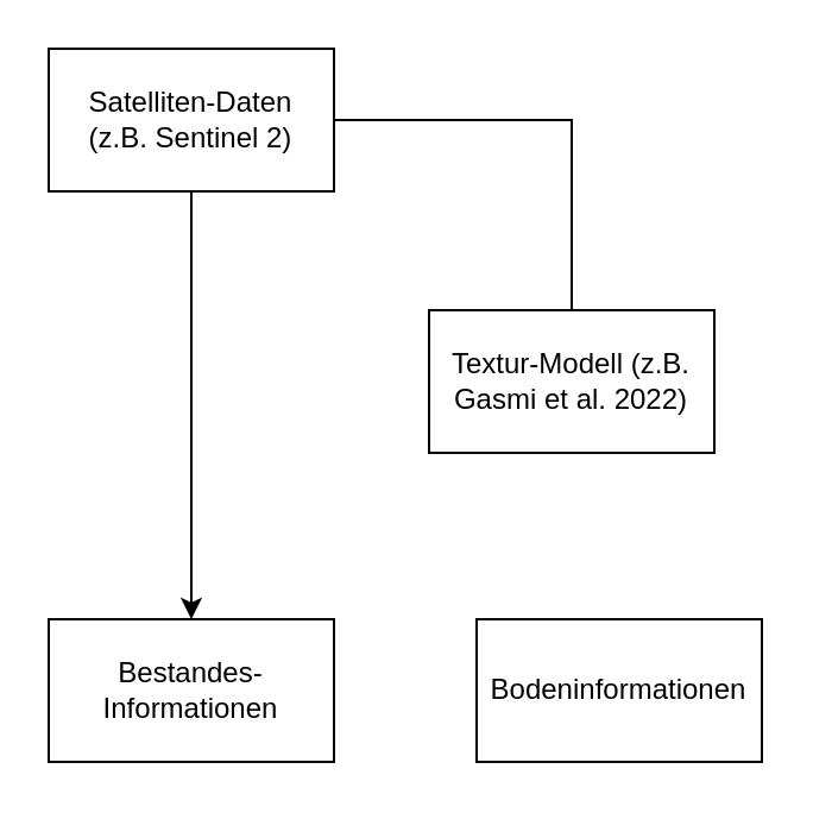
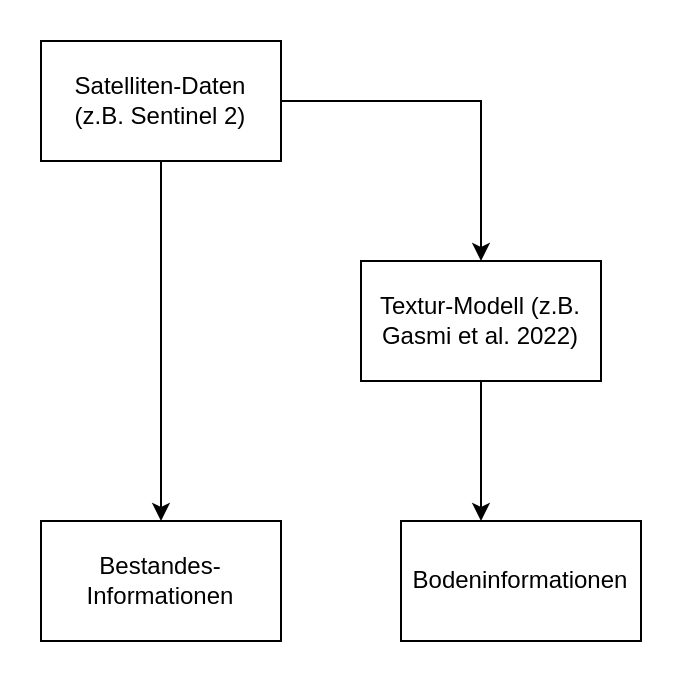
- <mxCell id="7" value="" style="edgeStyle=orthogonalEdgeStyle;rounded=0;orthogonalLoop=1;jettySize=auto;html=1;endArrow=none;" edge="1" parent="1" source="4" target="8"><mxGeometry relative="1" as="geometry"><mxPoint x="140" y="70" as="sourcePoint" /><mxPoint x="360" y="160" as="targetPoint" /><Array as="points" /></mxGeometry></mxCell>
+ <mxCell id="7" value="" style="edgeStyle=orthogonalEdgeStyle;rounded=0;orthogonalLoop=1;jettySize=auto;html=1;" edge="1" parent="1" source="4" target="8"><mxGeometry relative="1" as="geometry"><mxPoint x="140" y="70" as="sourcePoint" /><mxPoint x="360" y="160" as="targetPoint" /><Array as="points" /></mxGeometry></mxCell>
+ <mxCell id="3" style="edgeStyle=orthogonalEdgeStyle;rounded=0;orthogonalLoop=1;jettySize=auto;html=1;" edge="1" parent="1" source="8" target="6"><mxGeometry relative="1" as="geometry"><Array as="points"><mxPoint x="250" y="310" /></Array></mxGeometry></mxCell>
